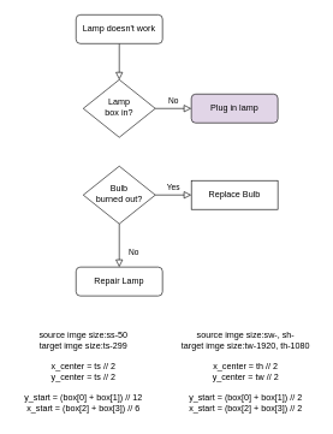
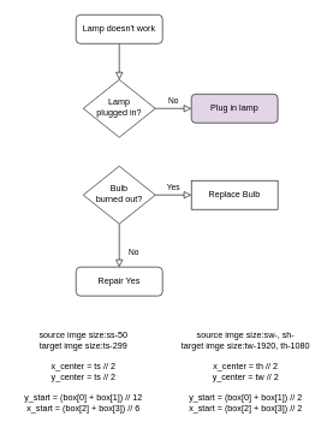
- <mxCell id="5" value="Lamp&lt;br&gt;box in?" style="rhombus;whiteSpace=wrap;html=1;shadow=0;fontFamily=Helvetica;fontSize=12;align=center;strokeWidth=1;spacing=6;spacingTop=-4;" parent="1" vertex="1"><mxGeometry x="115" y="110" width="100" height="80" as="geometry" /></mxCell>
+ <mxCell id="5" value="Lamp&lt;br&gt;plugged in?" style="rhombus;whiteSpace=wrap;html=1;shadow=0;fontFamily=Helvetica;fontSize=12;align=center;strokeWidth=1;spacing=6;spacingTop=-4;" parent="1" vertex="1"><mxGeometry x="115" y="110" width="100" height="80" as="geometry" /></mxCell>
- <mxCell id="10" value="Repair Lamp" style="rounded=1;whiteSpace=wrap;html=1;fontSize=12;glass=0;strokeWidth=1;shadow=0;" parent="1" vertex="1"><mxGeometry x="105" y="370" width="120" height="40" as="geometry" /></mxCell>
+ <mxCell id="10" value="Repair Yes" style="rounded=1;whiteSpace=wrap;html=1;fontSize=12;glass=0;strokeWidth=1;shadow=0;" parent="1" vertex="1"><mxGeometry x="105" y="370" width="120" height="40" as="geometry" /></mxCell>
